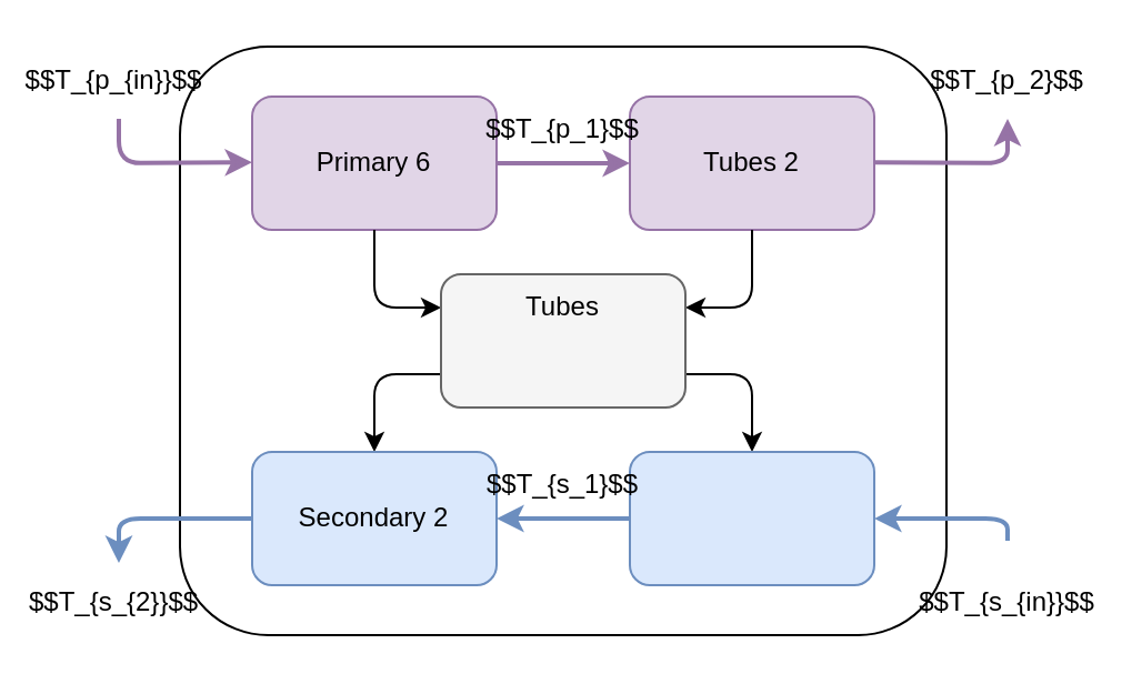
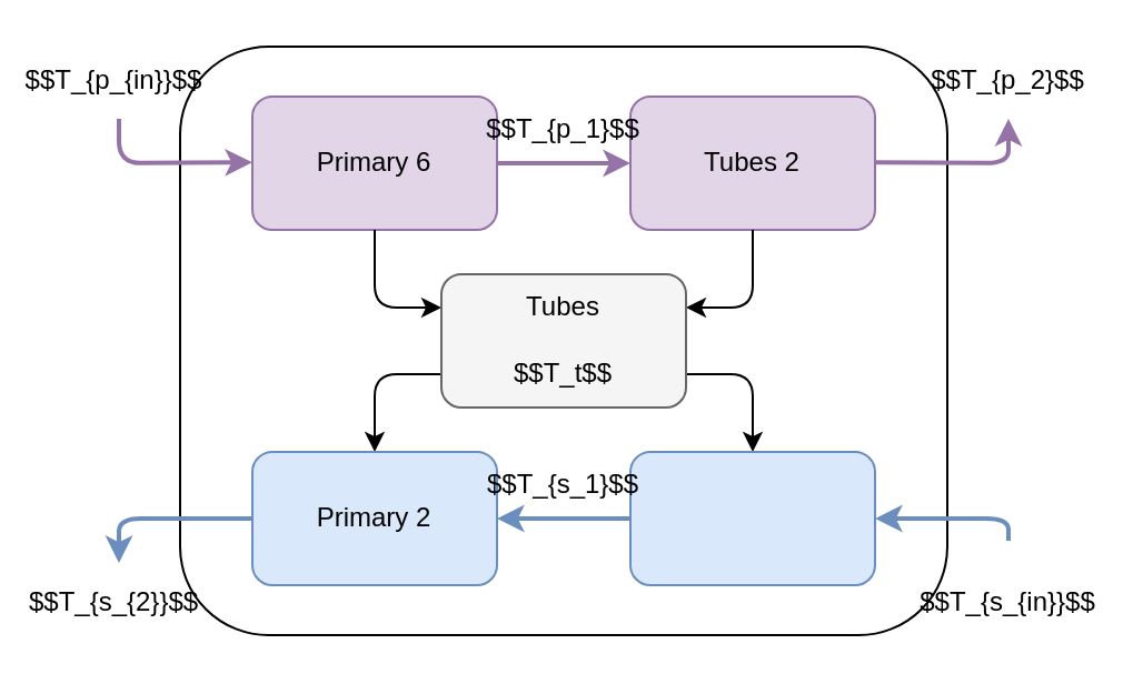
+ <mxCell id="21" value="$$T_t$$" style="text;html=1;align=center;verticalAlign=middle;whiteSpace=wrap;rounded=0;" parent="1" vertex="1"><mxGeometry x="223" y="153" width="60" height="30" as="geometry" /></mxCell>
- <mxCell id="14" value="Secondary 2" style="text;html=1;align=center;verticalAlign=middle;whiteSpace=wrap;rounded=0;" parent="1" vertex="1"><mxGeometry x="133" y="218" width="70" height="30" as="geometry" /></mxCell>
+ <mxCell id="14" value="Primary 2" style="text;html=1;align=center;verticalAlign=middle;whiteSpace=wrap;rounded=0;" parent="1" vertex="1"><mxGeometry x="133" y="218" width="70" height="30" as="geometry" /></mxCell>
